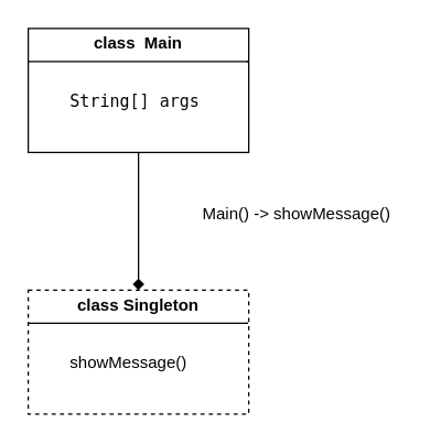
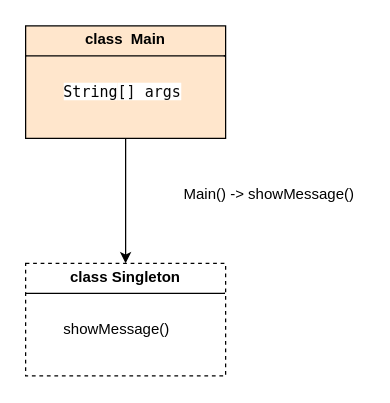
- <mxCell id="3" value="&lt;p style=&quot;margin:0px;margin-top:4px;text-align:center;&quot;&gt;&lt;b&gt;class&amp;nbsp; Main&lt;/b&gt;&lt;/p&gt;&lt;hr size=&quot;1&quot; style=&quot;border-style:solid;&quot;&gt;&lt;p style=&quot;margin:0px;margin-left:4px;&quot;&gt;&lt;br&gt;&lt;/p&gt;&lt;p style=&quot;margin:0px;margin-left:4px;&quot;&gt;&lt;span style=&quot;white-space: pre;&quot;&gt;&#09;&lt;/span&gt;&lt;span style=&quot;background-color: rgb(255, 255, 255); font-family: &amp;quot;JetBrains Mono&amp;quot;, monospace;&quot;&gt;String&lt;/span&gt;&lt;span style=&quot;background-color: rgb(255, 255, 255); color: rgb(8, 8, 8); font-family: &amp;quot;JetBrains Mono&amp;quot;, monospace;&quot;&gt;[] args&lt;/span&gt;&lt;/p&gt;" style="verticalAlign=top;align=left;overflow=fill;html=1;whiteSpace=wrap;" parent="1" vertex="1"><mxGeometry x="20" y="20" width="160" height="90" as="geometry" /></mxCell>
+ <mxCell id="3" value="&lt;p style=&quot;margin:0px;margin-top:4px;text-align:center;&quot;&gt;&lt;b&gt;class&amp;nbsp; Main&lt;/b&gt;&lt;/p&gt;&lt;hr size=&quot;1&quot; style=&quot;border-style:solid;&quot;&gt;&lt;p style=&quot;margin:0px;margin-left:4px;&quot;&gt;&lt;br&gt;&lt;/p&gt;&lt;p style=&quot;margin:0px;margin-left:4px;&quot;&gt;&lt;span style=&quot;white-space: pre;&quot;&gt;&#09;&lt;/span&gt;&lt;span style=&quot;background-color: rgb(255, 255, 255); font-family: &amp;quot;JetBrains Mono&amp;quot;, monospace;&quot;&gt;String&lt;/span&gt;&lt;span style=&quot;background-color: rgb(255, 255, 255); color: rgb(8, 8, 8); font-family: &amp;quot;JetBrains Mono&amp;quot;, monospace;&quot;&gt;[] args&lt;/span&gt;&lt;/p&gt;" style="verticalAlign=top;align=left;overflow=fill;html=1;whiteSpace=wrap;fillColor=#ffe6cc;" parent="1" vertex="1"><mxGeometry x="20" y="20" width="160" height="90" as="geometry" /></mxCell>
- <mxCell id="2" style="edgeStyle=orthogonalEdgeStyle;rounded=0;orthogonalLoop=1;jettySize=auto;html=1;exitX=0.5;exitY=1;exitDx=0;exitDy=0;entryX=0.5;entryY=0;entryDx=0;entryDy=0;endArrow=diamond;" parent="1" source="3" target="4" edge="1"><mxGeometry relative="1" as="geometry" /></mxCell>
+ <mxCell id="2" style="edgeStyle=orthogonalEdgeStyle;rounded=0;orthogonalLoop=1;jettySize=auto;html=1;exitX=0.5;exitY=1;exitDx=0;exitDy=0;entryX=0.5;entryY=0;entryDx=0;entryDy=0;" parent="1" source="3" target="4" edge="1"><mxGeometry relative="1" as="geometry" /></mxCell>
